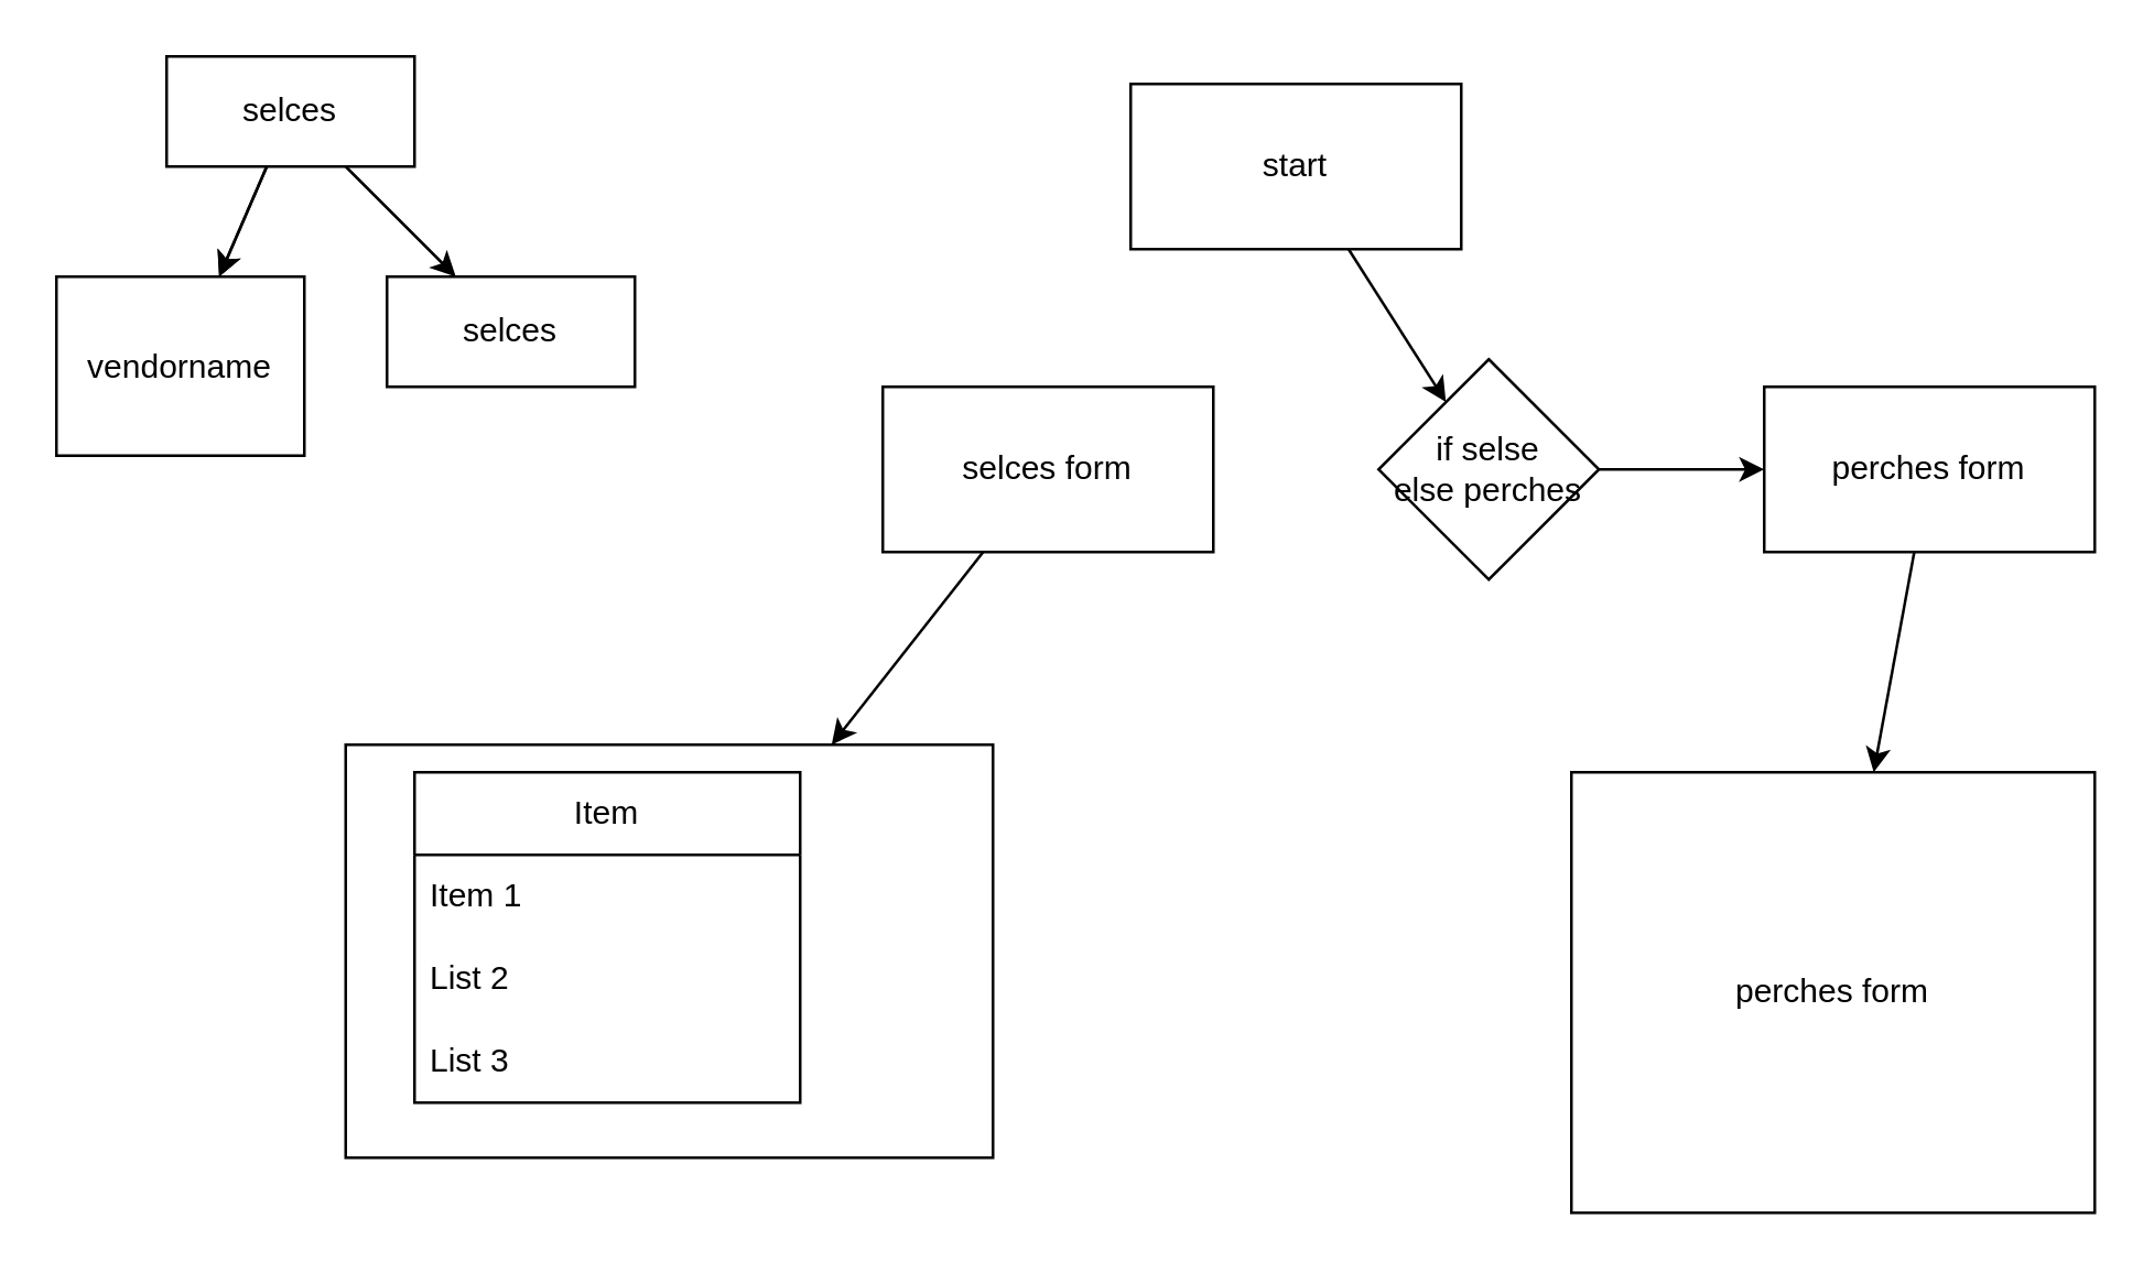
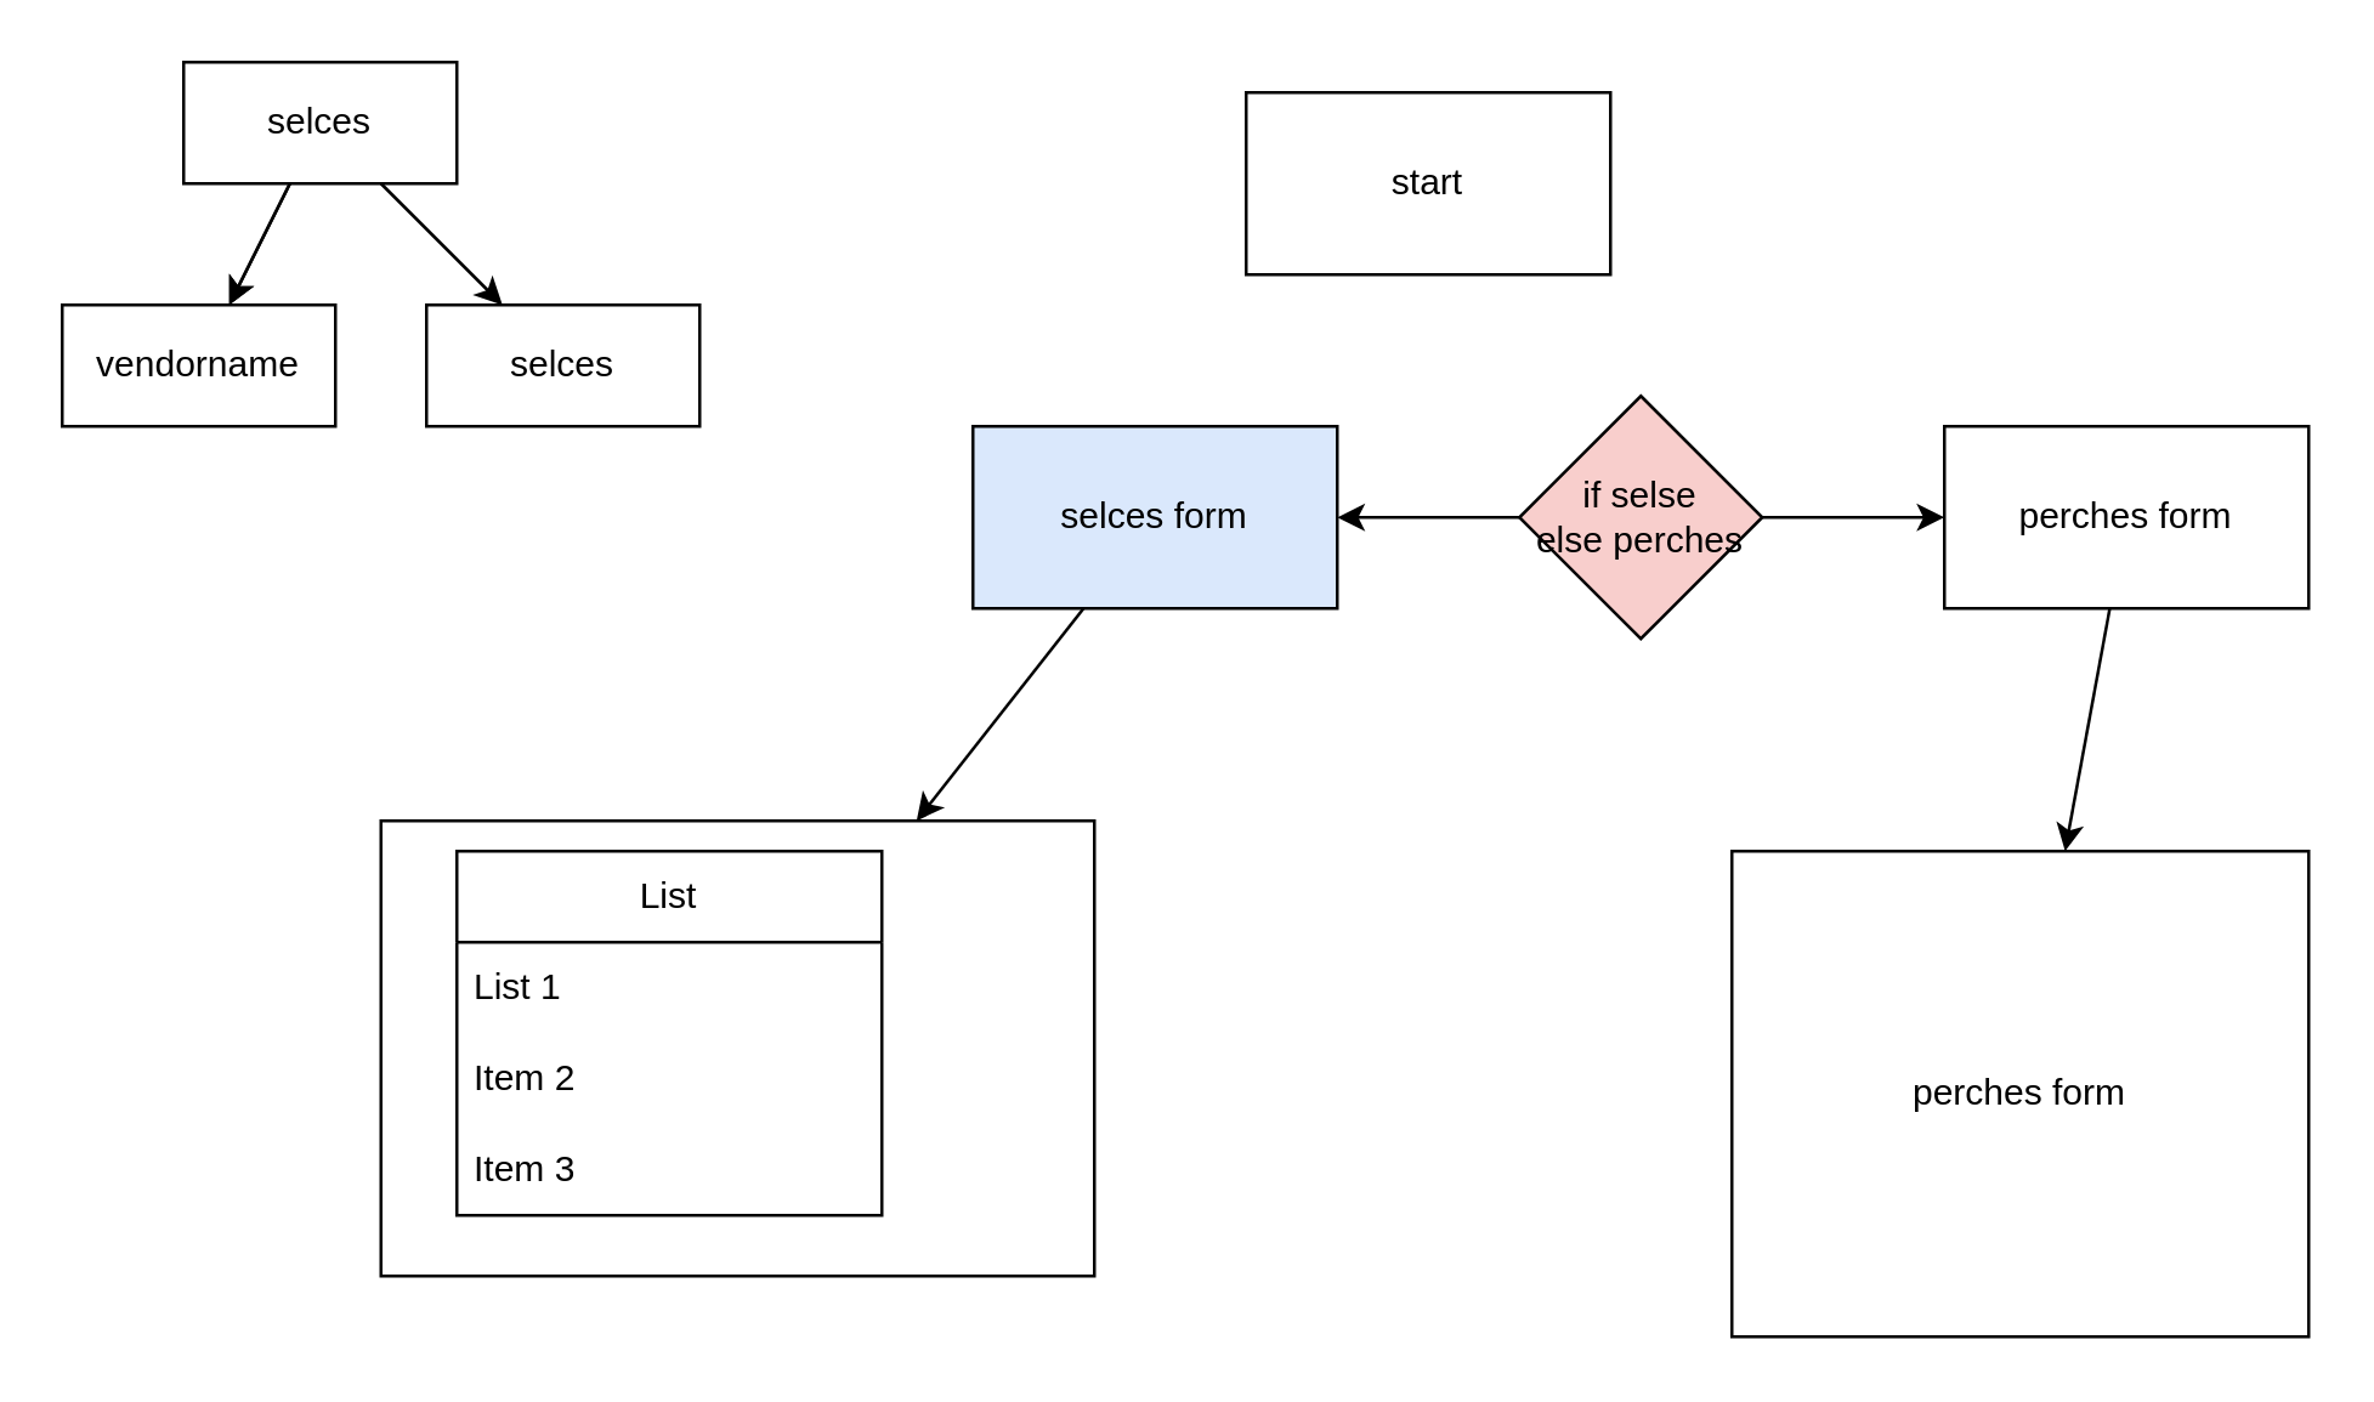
- <mxCell id="8" value="" style="edgeStyle=none;html=1;" edge="1" parent="1" source="9" target="12"><mxGeometry relative="1" as="geometry" /></mxCell>
- <mxCell id="6" value="vendorname" style="rounded=0;whiteSpace=wrap;html=1;" vertex="1" parent="1"><mxGeometry x="20" y="100" width="90" height="65" as="geometry" /></mxCell>
+ <mxCell id="6" value="vendorname" style="rounded=0;whiteSpace=wrap;html=1;" vertex="1" parent="1"><mxGeometry x="20" y="100" width="90" height="40" as="geometry" /></mxCell>
- <mxCell id="14" value="selces form" style="whiteSpace=wrap;html=1;rounded=0;" vertex="1" parent="1"><mxGeometry x="320" y="140" width="120" height="60" as="geometry" /></mxCell>
+ <mxCell id="14" value="selces form" style="whiteSpace=wrap;html=1;rounded=0;fillColor=#dae8fc;" vertex="1" parent="1"><mxGeometry x="320" y="140" width="120" height="60" as="geometry" /></mxCell>
+ <mxCell id="10" value="" style="edgeStyle=none;html=1;" edge="1" parent="1" source="12" target="14"><mxGeometry relative="1" as="geometry" /></mxCell>
- <mxCell id="12" value="if selse&lt;br&gt;else perches" style="rhombus;whiteSpace=wrap;html=1;rounded=0;" vertex="1" parent="1"><mxGeometry x="500" y="130" width="80" height="80" as="geometry" /></mxCell>
+ <mxCell id="12" value="if selse&lt;br&gt;else perches" style="rhombus;whiteSpace=wrap;html=1;rounded=0;fillColor=#f8cecc;" vertex="1" parent="1"><mxGeometry x="500" y="130" width="80" height="80" as="geometry" /></mxCell>
- <mxCell id="19" value="Item" style="swimlane;fontStyle=0;childLayout=stackLayout;horizontal=1;startSize=30;horizontalStack=0;resizeParent=1;resizeParentMax=0;resizeLast=0;collapsible=1;marginBottom=0;whiteSpace=wrap;html=1;" vertex="1" parent="1"><mxGeometry x="150" y="280" width="140" height="120" as="geometry" /></mxCell>
+ <mxCell id="19" value="List" style="swimlane;fontStyle=0;childLayout=stackLayout;horizontal=1;startSize=30;horizontalStack=0;resizeParent=1;resizeParentMax=0;resizeLast=0;collapsible=1;marginBottom=0;whiteSpace=wrap;html=1;" vertex="1" parent="1"><mxGeometry x="150" y="280" width="140" height="120" as="geometry" /></mxCell>
- <mxCell id="20" value="Item 1" style="text;strokeColor=none;fillColor=none;align=left;verticalAlign=middle;spacingLeft=4;spacingRight=4;overflow=hidden;points=[[0,0.5],[1,0.5]];portConstraint=eastwest;rotatable=0;whiteSpace=wrap;html=1;" vertex="1" parent="19"><mxGeometry y="30" width="140" height="30" as="geometry" /></mxCell>
+ <mxCell id="20" value="List 1" style="text;strokeColor=none;fillColor=none;align=left;verticalAlign=middle;spacingLeft=4;spacingRight=4;overflow=hidden;points=[[0,0.5],[1,0.5]];portConstraint=eastwest;rotatable=0;whiteSpace=wrap;html=1;" vertex="1" parent="19"><mxGeometry y="30" width="140" height="30" as="geometry" /></mxCell>
- <mxCell id="21" value="List 2" style="text;strokeColor=none;fillColor=none;align=left;verticalAlign=middle;spacingLeft=4;spacingRight=4;overflow=hidden;points=[[0,0.5],[1,0.5]];portConstraint=eastwest;rotatable=0;whiteSpace=wrap;html=1;" vertex="1" parent="19"><mxGeometry y="60" width="140" height="30" as="geometry" /></mxCell>
+ <mxCell id="21" value="Item 2" style="text;strokeColor=none;fillColor=none;align=left;verticalAlign=middle;spacingLeft=4;spacingRight=4;overflow=hidden;points=[[0,0.5],[1,0.5]];portConstraint=eastwest;rotatable=0;whiteSpace=wrap;html=1;" vertex="1" parent="19"><mxGeometry y="60" width="140" height="30" as="geometry" /></mxCell>
- <mxCell id="22" value="List 3" style="text;strokeColor=none;fillColor=none;align=left;verticalAlign=middle;spacingLeft=4;spacingRight=4;overflow=hidden;points=[[0,0.5],[1,0.5]];portConstraint=eastwest;rotatable=0;whiteSpace=wrap;html=1;" vertex="1" parent="19"><mxGeometry y="90" width="140" height="30" as="geometry" /></mxCell>
+ <mxCell id="22" value="Item 3" style="text;strokeColor=none;fillColor=none;align=left;verticalAlign=middle;spacingLeft=4;spacingRight=4;overflow=hidden;points=[[0,0.5],[1,0.5]];portConstraint=eastwest;rotatable=0;whiteSpace=wrap;html=1;" vertex="1" parent="19"><mxGeometry y="90" width="140" height="30" as="geometry" /></mxCell>
